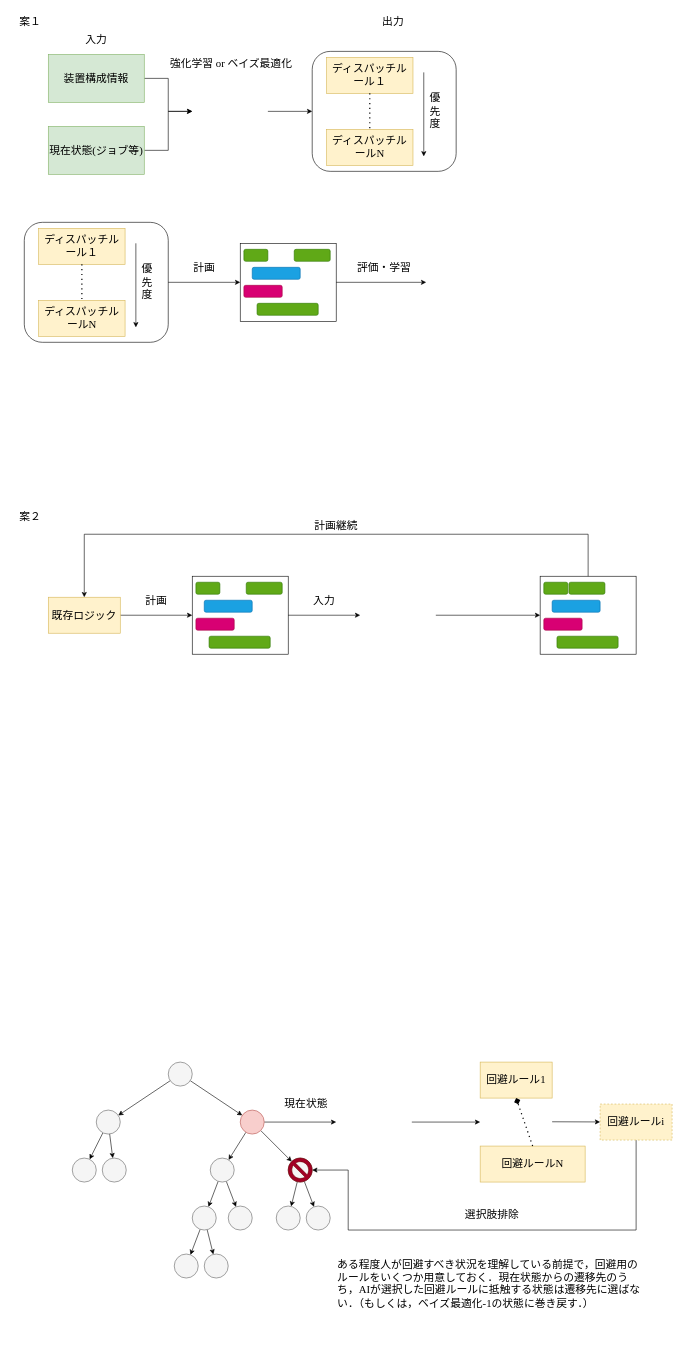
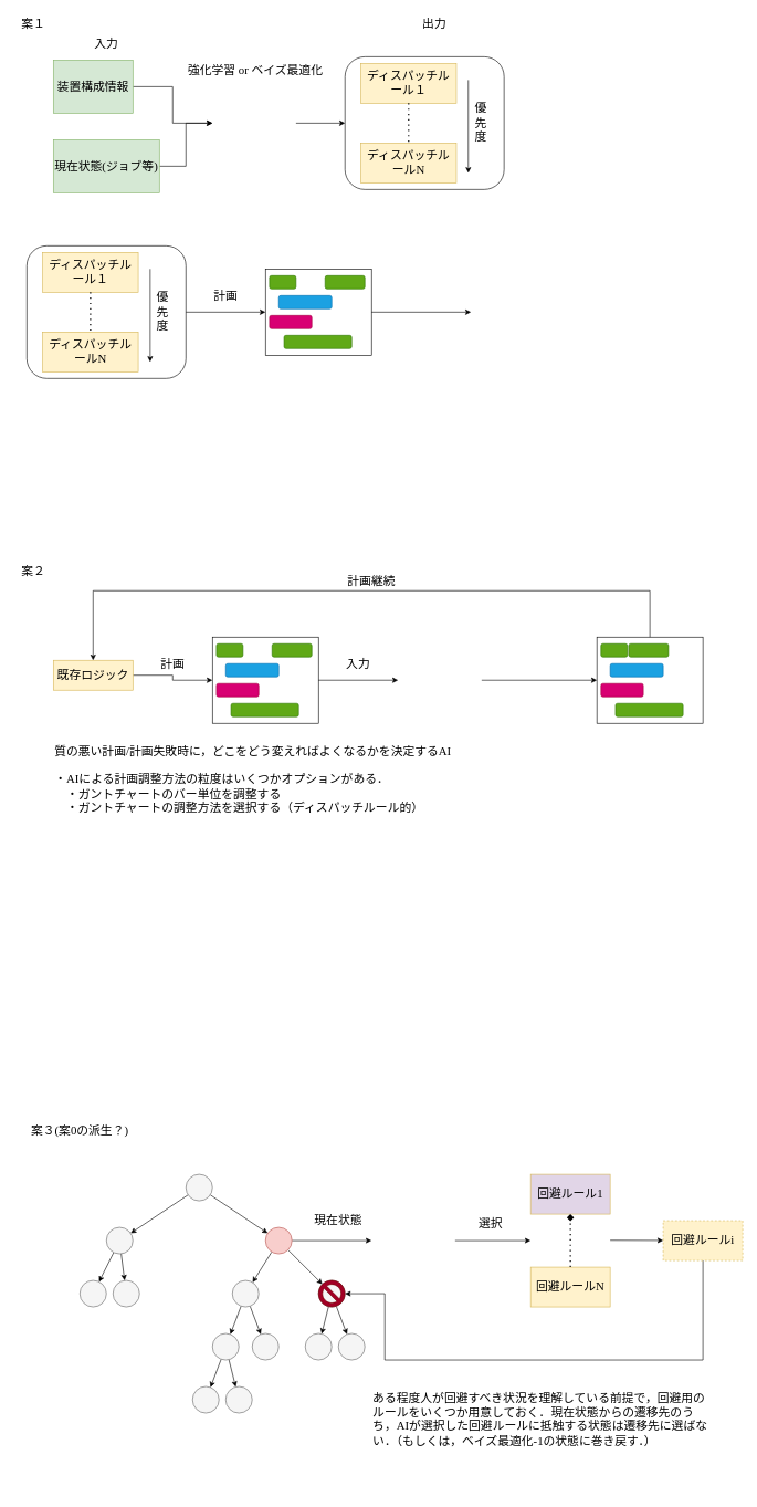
- <mxCell id="3" value="装置構成情報" style="rounded=0;fontFamily=Times New Roman;whiteSpace=wrap;fillColor=#d5e8d4;strokeColor=#82b366;fontSize=18;" vertex="1" parent="1"><mxGeometry x="80" y="90" width="160" height="80" as="geometry" /></mxCell>
+ <mxCell id="3" value="装置構成情報" style="rounded=0;fontFamily=Times New Roman;whiteSpace=wrap;fillColor=#d5e8d4;strokeColor=#82b366;fontSize=18;" vertex="1" parent="1"><mxGeometry x="80" y="90" width="120" height="80" as="geometry" /></mxCell>
- <mxCell id="36" value="評価・学習" style="text;html=1;align=center;verticalAlign=middle;whiteSpace=wrap;rounded=0;fontFamily=Times New Roman;fontSize=18;fontColor=default;" vertex="1" parent="1"><mxGeometry x="590" y="430" width="100" height="30" as="geometry" /></mxCell>
- <mxCell id="47" value="既存ロジック" style="rounded=0;whiteSpace=wrap;html=1;strokeColor=#d6b656;align=center;verticalAlign=middle;fontFamily=Times New Roman;fontSize=18;fontColor=default;fillColor=#fff2cc;" vertex="1" parent="1"><mxGeometry x="80" y="995" width="120" height="60" as="geometry" /></mxCell>
+ <mxCell id="47" value="既存ロジック" style="rounded=0;whiteSpace=wrap;html=1;strokeColor=#d6b656;align=center;verticalAlign=middle;fontFamily=Times New Roman;fontSize=18;fontColor=default;fillColor=#fff2cc;" vertex="1" parent="1"><mxGeometry x="80" y="995" width="120" height="45" as="geometry" /></mxCell>
+ <mxCell id="61" value="質の悪い計画/計画失敗時に，どこをどう変えればよくなるかを決定するAI&lt;div&gt;&lt;br&gt;&lt;/div&gt;&lt;div&gt;・AIによる計画調整方法の粒度はいくつかオプションがある．&lt;/div&gt;&lt;div&gt;　・ガントチャートのバー単位を調整する&lt;/div&gt;&lt;div&gt;　・ガントチャートの調整方法を選択する（ディスパッチルール的）&lt;/div&gt;" style="text;html=1;align=left;verticalAlign=top;whiteSpace=wrap;rounded=0;fontFamily=Times New Roman;fontSize=18;fontColor=default;" vertex="1" parent="1"><mxGeometry x="80" y="1115" width="840" height="170" as="geometry" /></mxCell>
+ <mxCell id="60" value="案３(案0の派生？)" style="text;html=1;align=center;verticalAlign=middle;whiteSpace=wrap;rounded=0;fontFamily=Times New Roman;fontSize=18;fontColor=default;" vertex="1" parent="1"><mxGeometry x="40" y="1690" width="160" height="30" as="geometry" /></mxCell>
- <mxCell id="93" value="回避ルール1" style="rounded=0;whiteSpace=wrap;strokeColor=#d6b656;align=center;verticalAlign=middle;fontFamily=Times New Roman;fontSize=18;fontColor=default;labelBackgroundColor=none;fillColor=#fff2cc;" vertex="1" parent="1"><mxGeometry x="800" y="1770" width="120" height="60" as="geometry" /></mxCell>
+ <mxCell id="93" value="回避ルール1" style="rounded=0;whiteSpace=wrap;strokeColor=#d6b656;align=center;verticalAlign=middle;fontFamily=Times New Roman;fontSize=18;fontColor=default;labelBackgroundColor=none;fillColor=#e1d5e7;" vertex="1" parent="1"><mxGeometry x="800" y="1770" width="120" height="60" as="geometry" /></mxCell>
+ <mxCell id="96" value="選択" style="text;html=1;align=center;verticalAlign=middle;whiteSpace=wrap;rounded=0;fontFamily=Times New Roman;fontSize=18;fontColor=default;labelBackgroundColor=none;" vertex="1" parent="1"><mxGeometry x="710" y="1830" width="60" height="30" as="geometry" /></mxCell>
- <mxCell id="94" value="回避ルールN" style="rounded=0;whiteSpace=wrap;strokeColor=#d6b656;align=center;verticalAlign=middle;fontFamily=Times New Roman;fontSize=18;fontColor=default;labelBackgroundColor=none;fillColor=#fff2cc;" vertex="1" parent="1"><mxGeometry x="800" y="1910" width="175" height="60" as="geometry" /></mxCell>
+ <mxCell id="94" value="回避ルールN" style="rounded=0;whiteSpace=wrap;strokeColor=#d6b656;align=center;verticalAlign=middle;fontFamily=Times New Roman;fontSize=18;fontColor=default;labelBackgroundColor=none;fillColor=#fff2cc;" vertex="1" parent="1"><mxGeometry x="800" y="1910" width="120" height="60" as="geometry" /></mxCell>
- <mxCell id="101" value="選択肢排除" style="text;html=1;align=center;verticalAlign=middle;whiteSpace=wrap;rounded=0;fontFamily=Times New Roman;fontSize=18;fontColor=#000000;labelBackgroundColor=none;" vertex="1" parent="1"><mxGeometry x="760" y="2010" width="120" height="30" as="geometry" /></mxCell>
